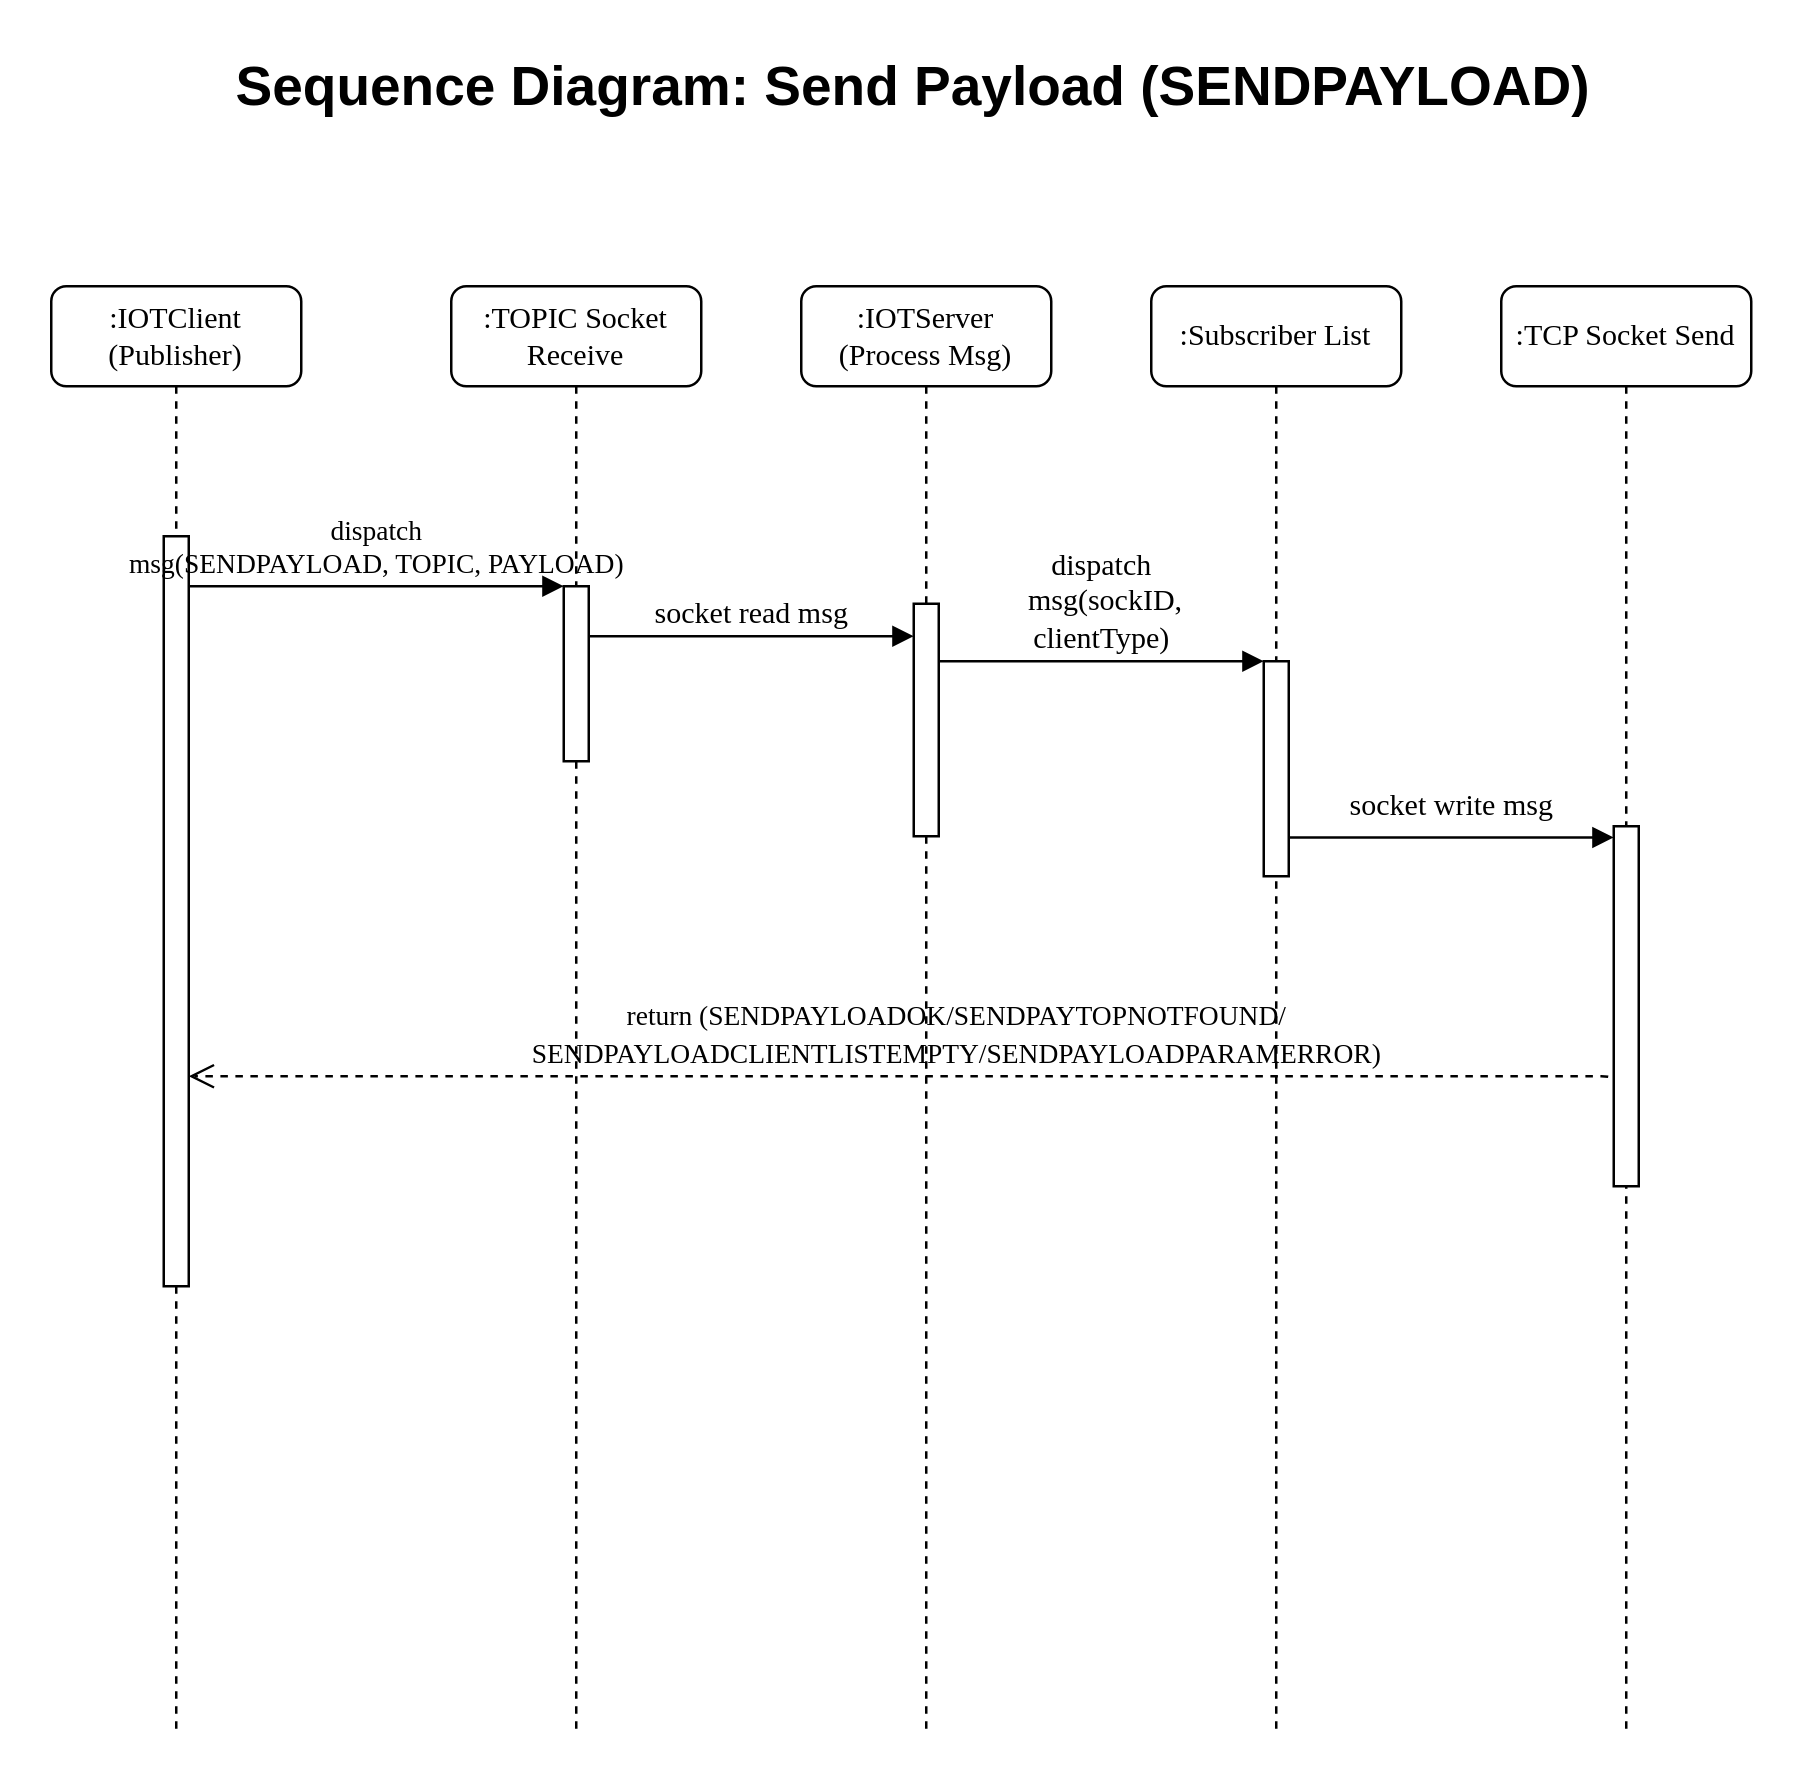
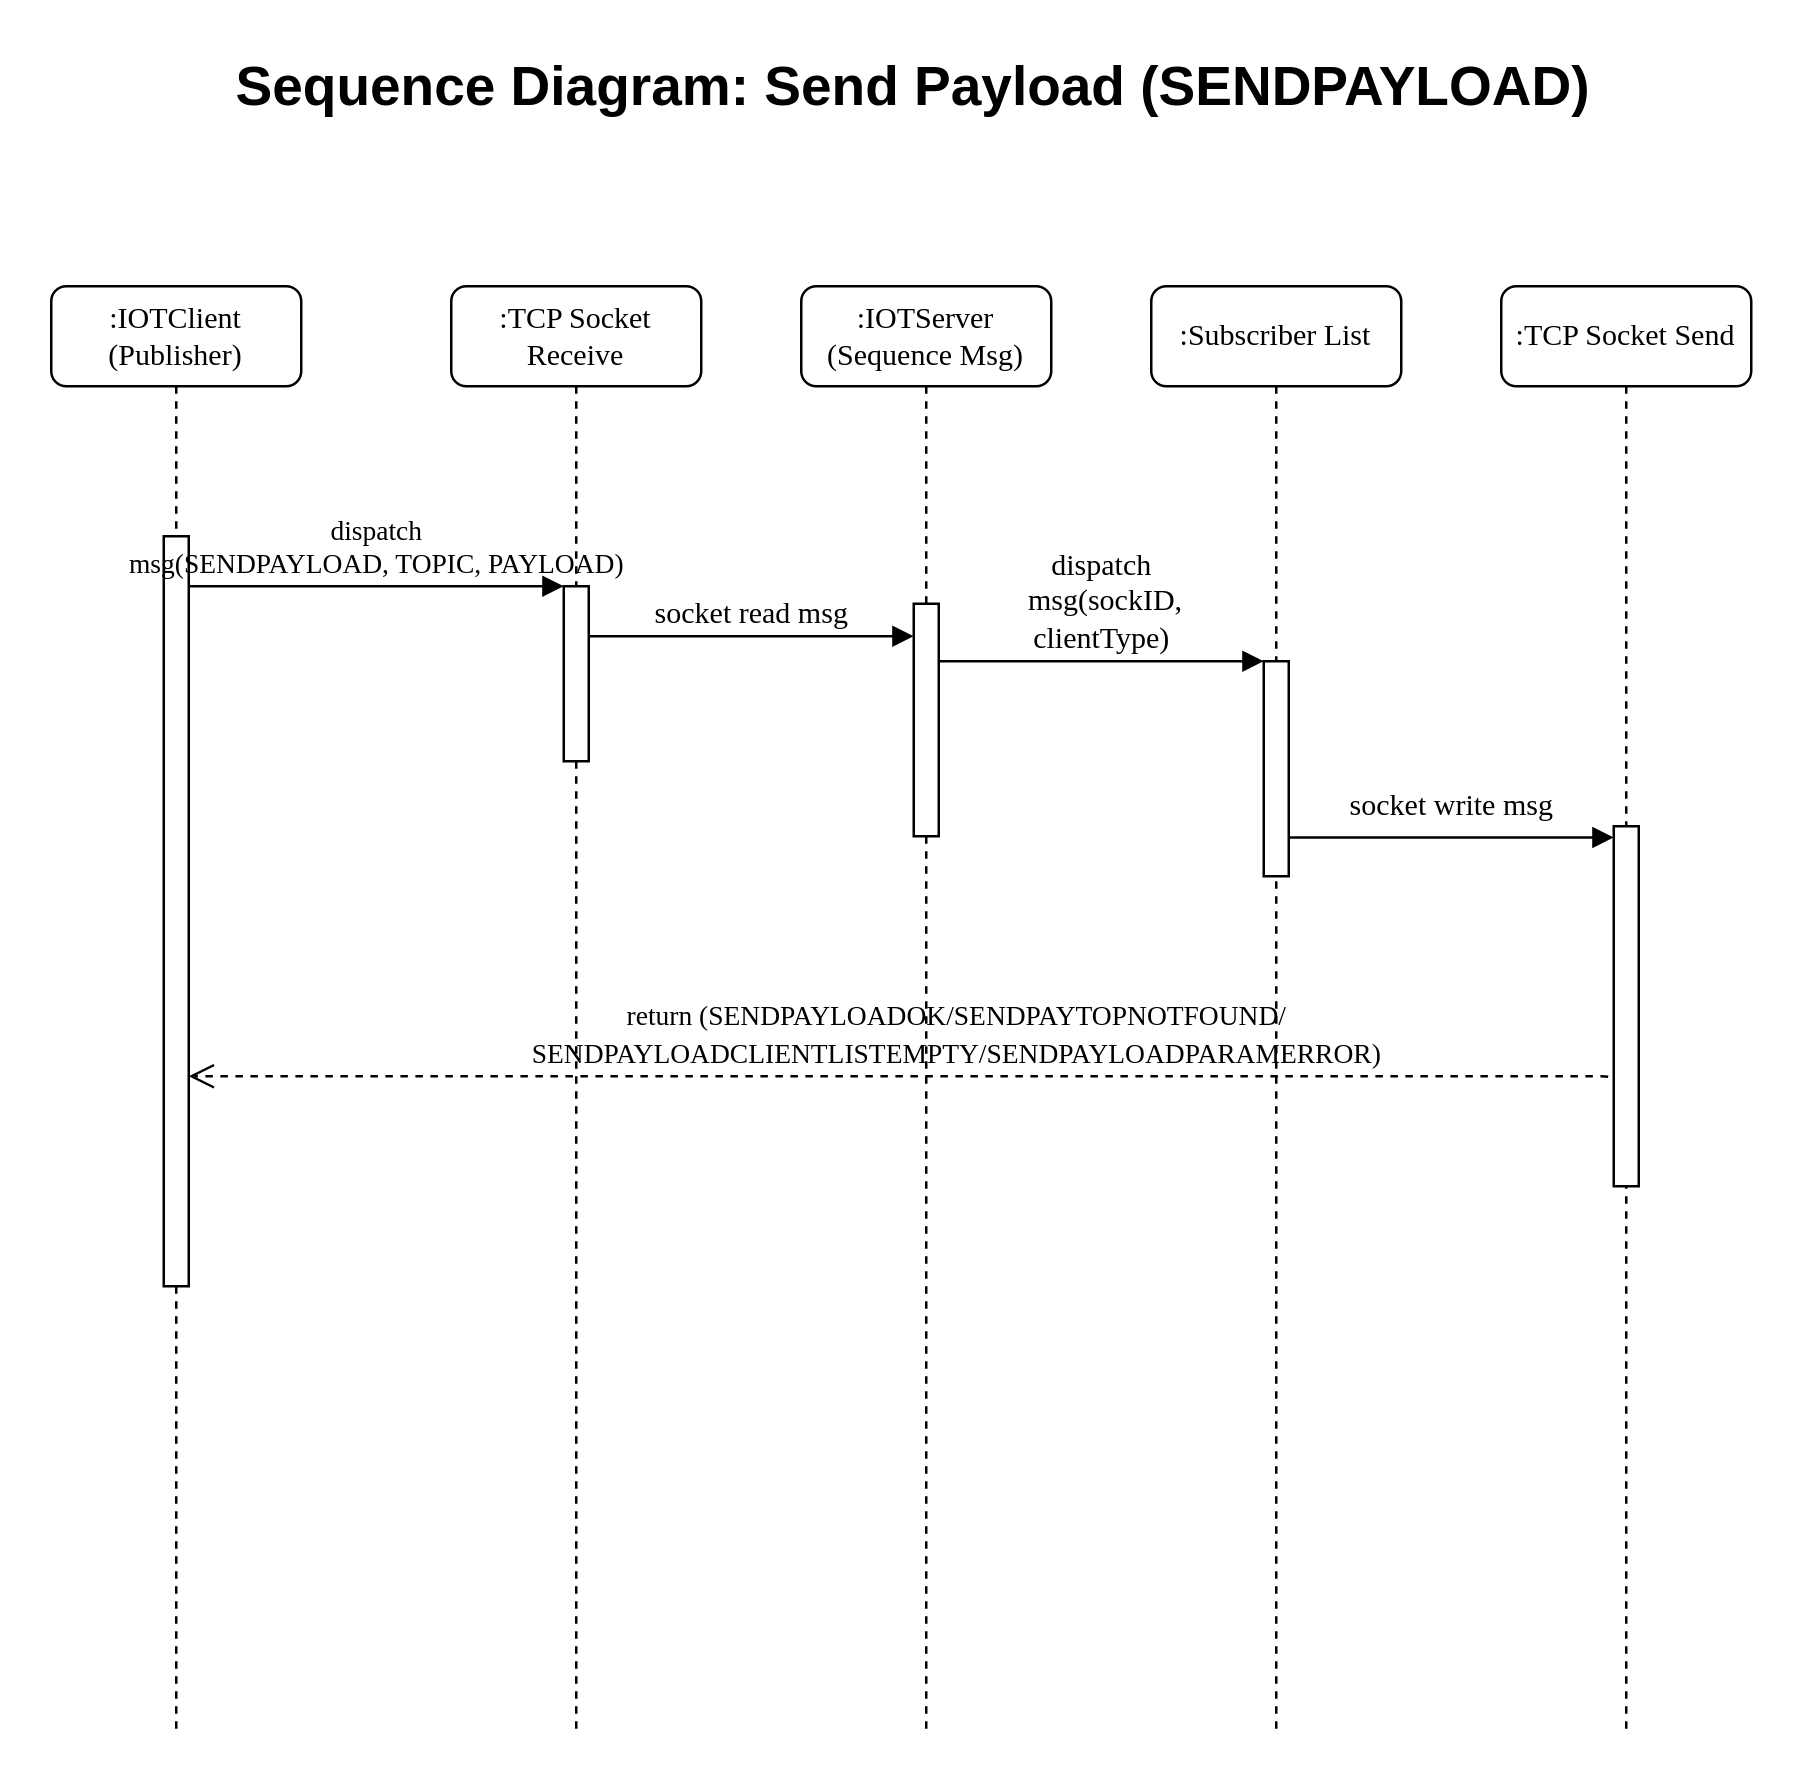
- <mxCell id="4" value=":TOPIC Socket Receive" style="shape=umlLifeline;perimeter=lifelinePerimeter;whiteSpace=wrap;html=1;container=1;collapsible=0;recursiveResize=0;outlineConnect=0;rounded=1;shadow=0;comic=0;labelBackgroundColor=none;strokeWidth=1;fontFamily=Verdana;fontSize=12;align=center;" parent="1" vertex="1"><mxGeometry x="180" y="114" width="100" height="580" as="geometry" /></mxCell>
+ <mxCell id="4" value=":TCP Socket Receive" style="shape=umlLifeline;perimeter=lifelinePerimeter;whiteSpace=wrap;html=1;container=1;collapsible=0;recursiveResize=0;outlineConnect=0;rounded=1;shadow=0;comic=0;labelBackgroundColor=none;strokeWidth=1;fontFamily=Verdana;fontSize=12;align=center;" parent="1" vertex="1"><mxGeometry x="180" y="114" width="100" height="580" as="geometry" /></mxCell>
- <mxCell id="6" value=":IOTServer (Process Msg)" style="shape=umlLifeline;perimeter=lifelinePerimeter;whiteSpace=wrap;html=1;container=1;collapsible=0;recursiveResize=0;outlineConnect=0;rounded=1;shadow=0;comic=0;labelBackgroundColor=none;strokeWidth=1;fontFamily=Verdana;fontSize=12;align=center;" parent="1" vertex="1"><mxGeometry x="320" y="114" width="100" height="580" as="geometry" /></mxCell>
+ <mxCell id="6" value=":IOTServer (Sequence Msg)" style="shape=umlLifeline;perimeter=lifelinePerimeter;whiteSpace=wrap;html=1;container=1;collapsible=0;recursiveResize=0;outlineConnect=0;rounded=1;shadow=0;comic=0;labelBackgroundColor=none;strokeWidth=1;fontFamily=Verdana;fontSize=12;align=center;" parent="1" vertex="1"><mxGeometry x="320" y="114" width="100" height="580" as="geometry" /></mxCell>
